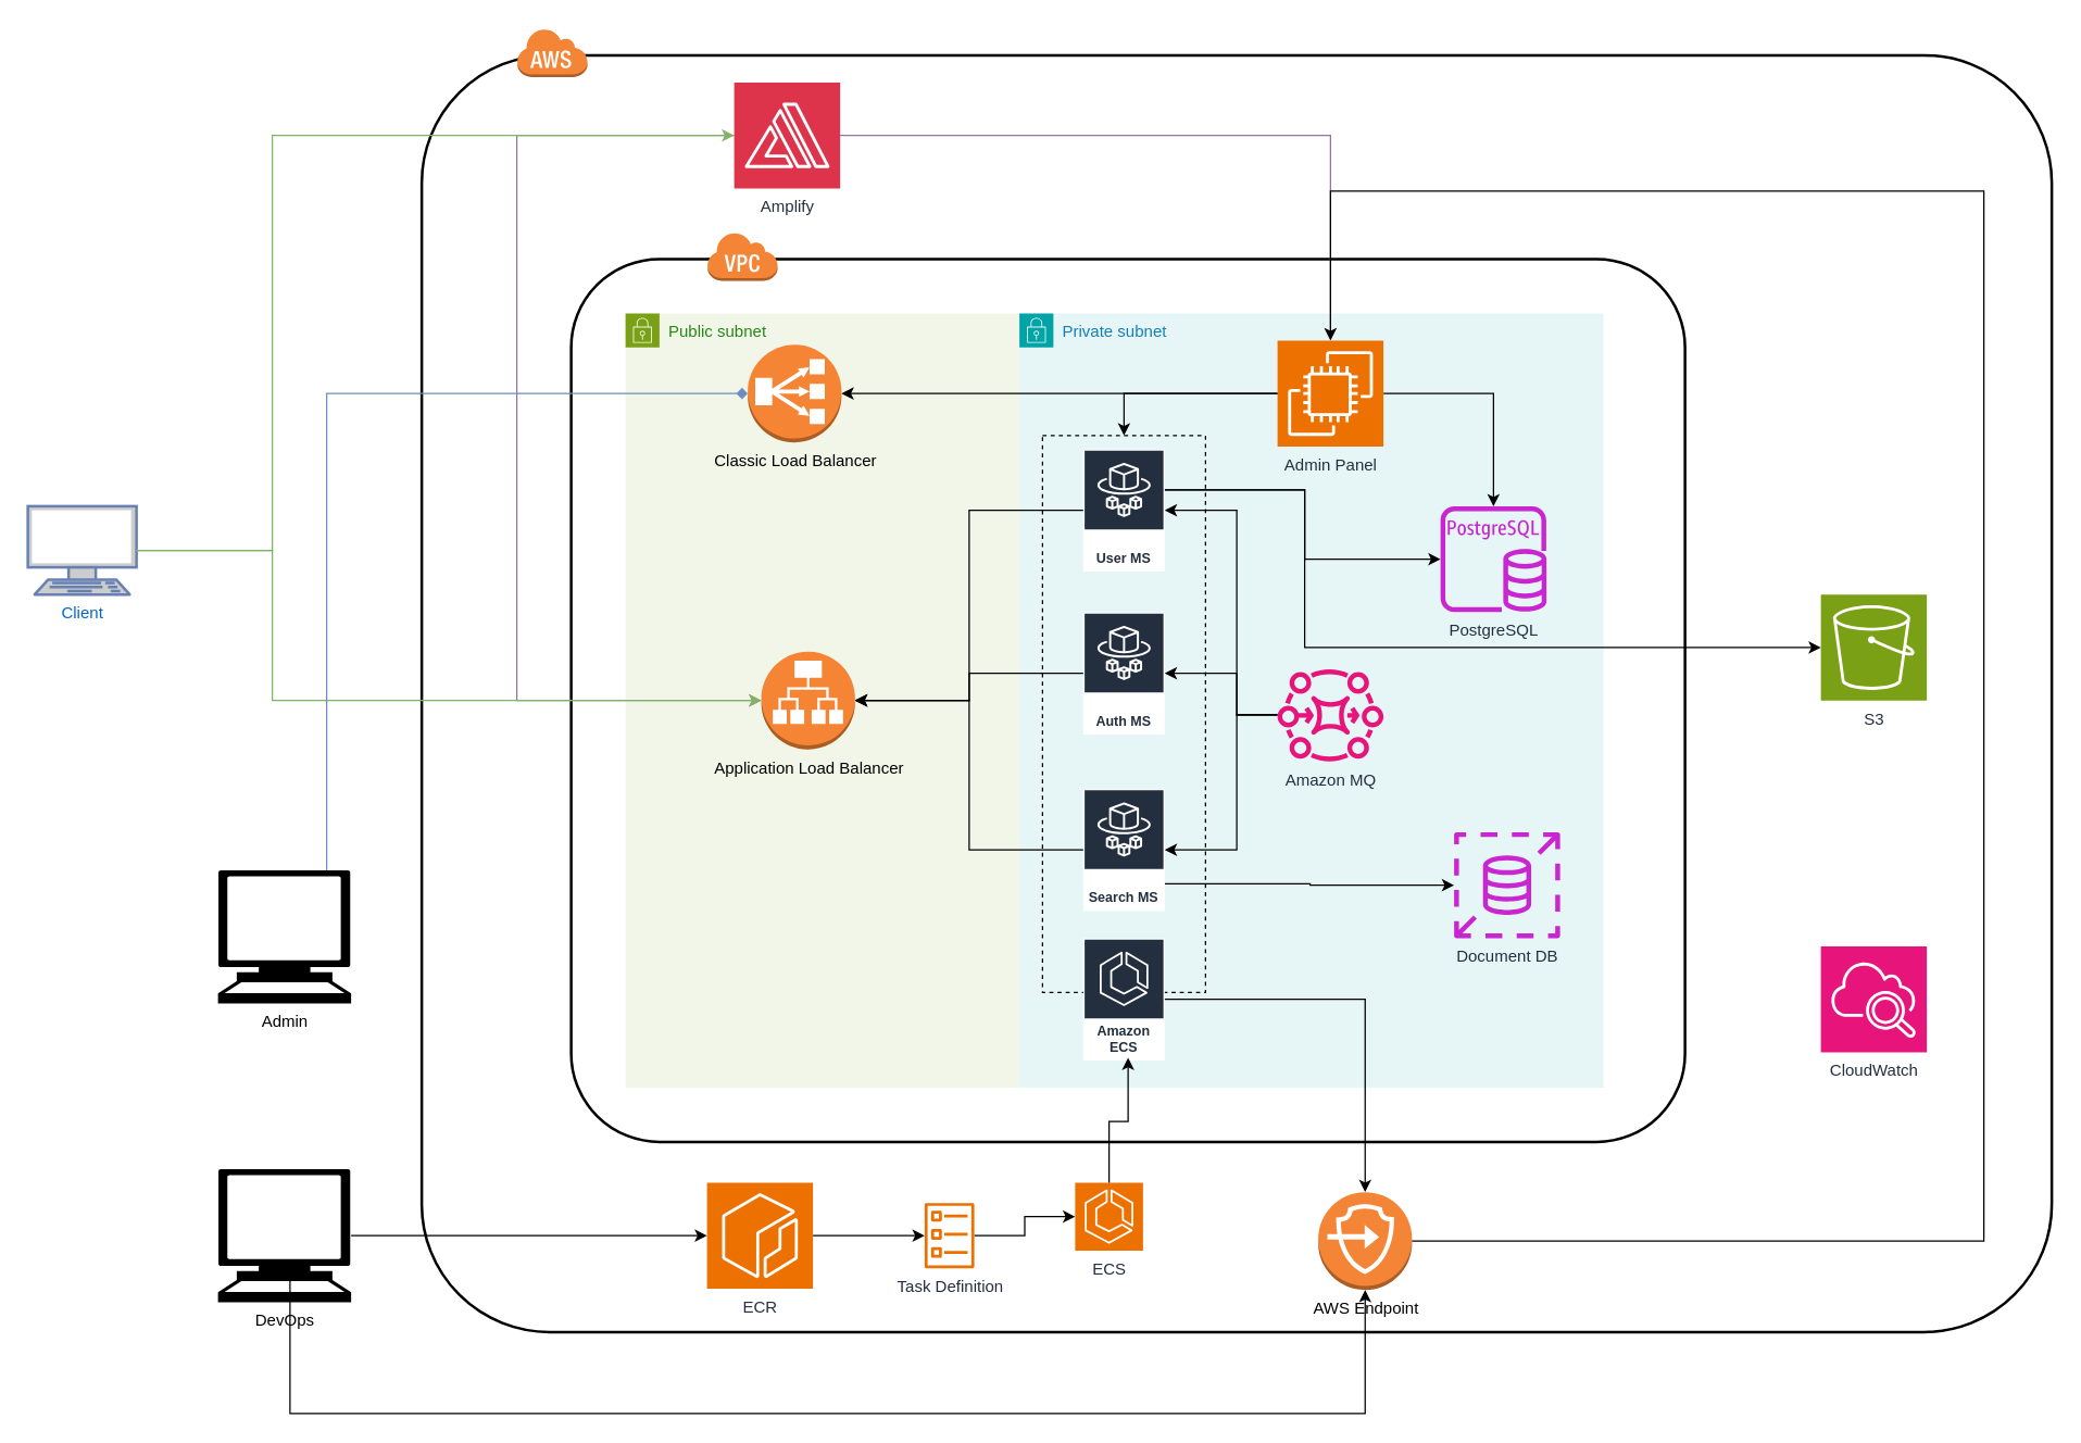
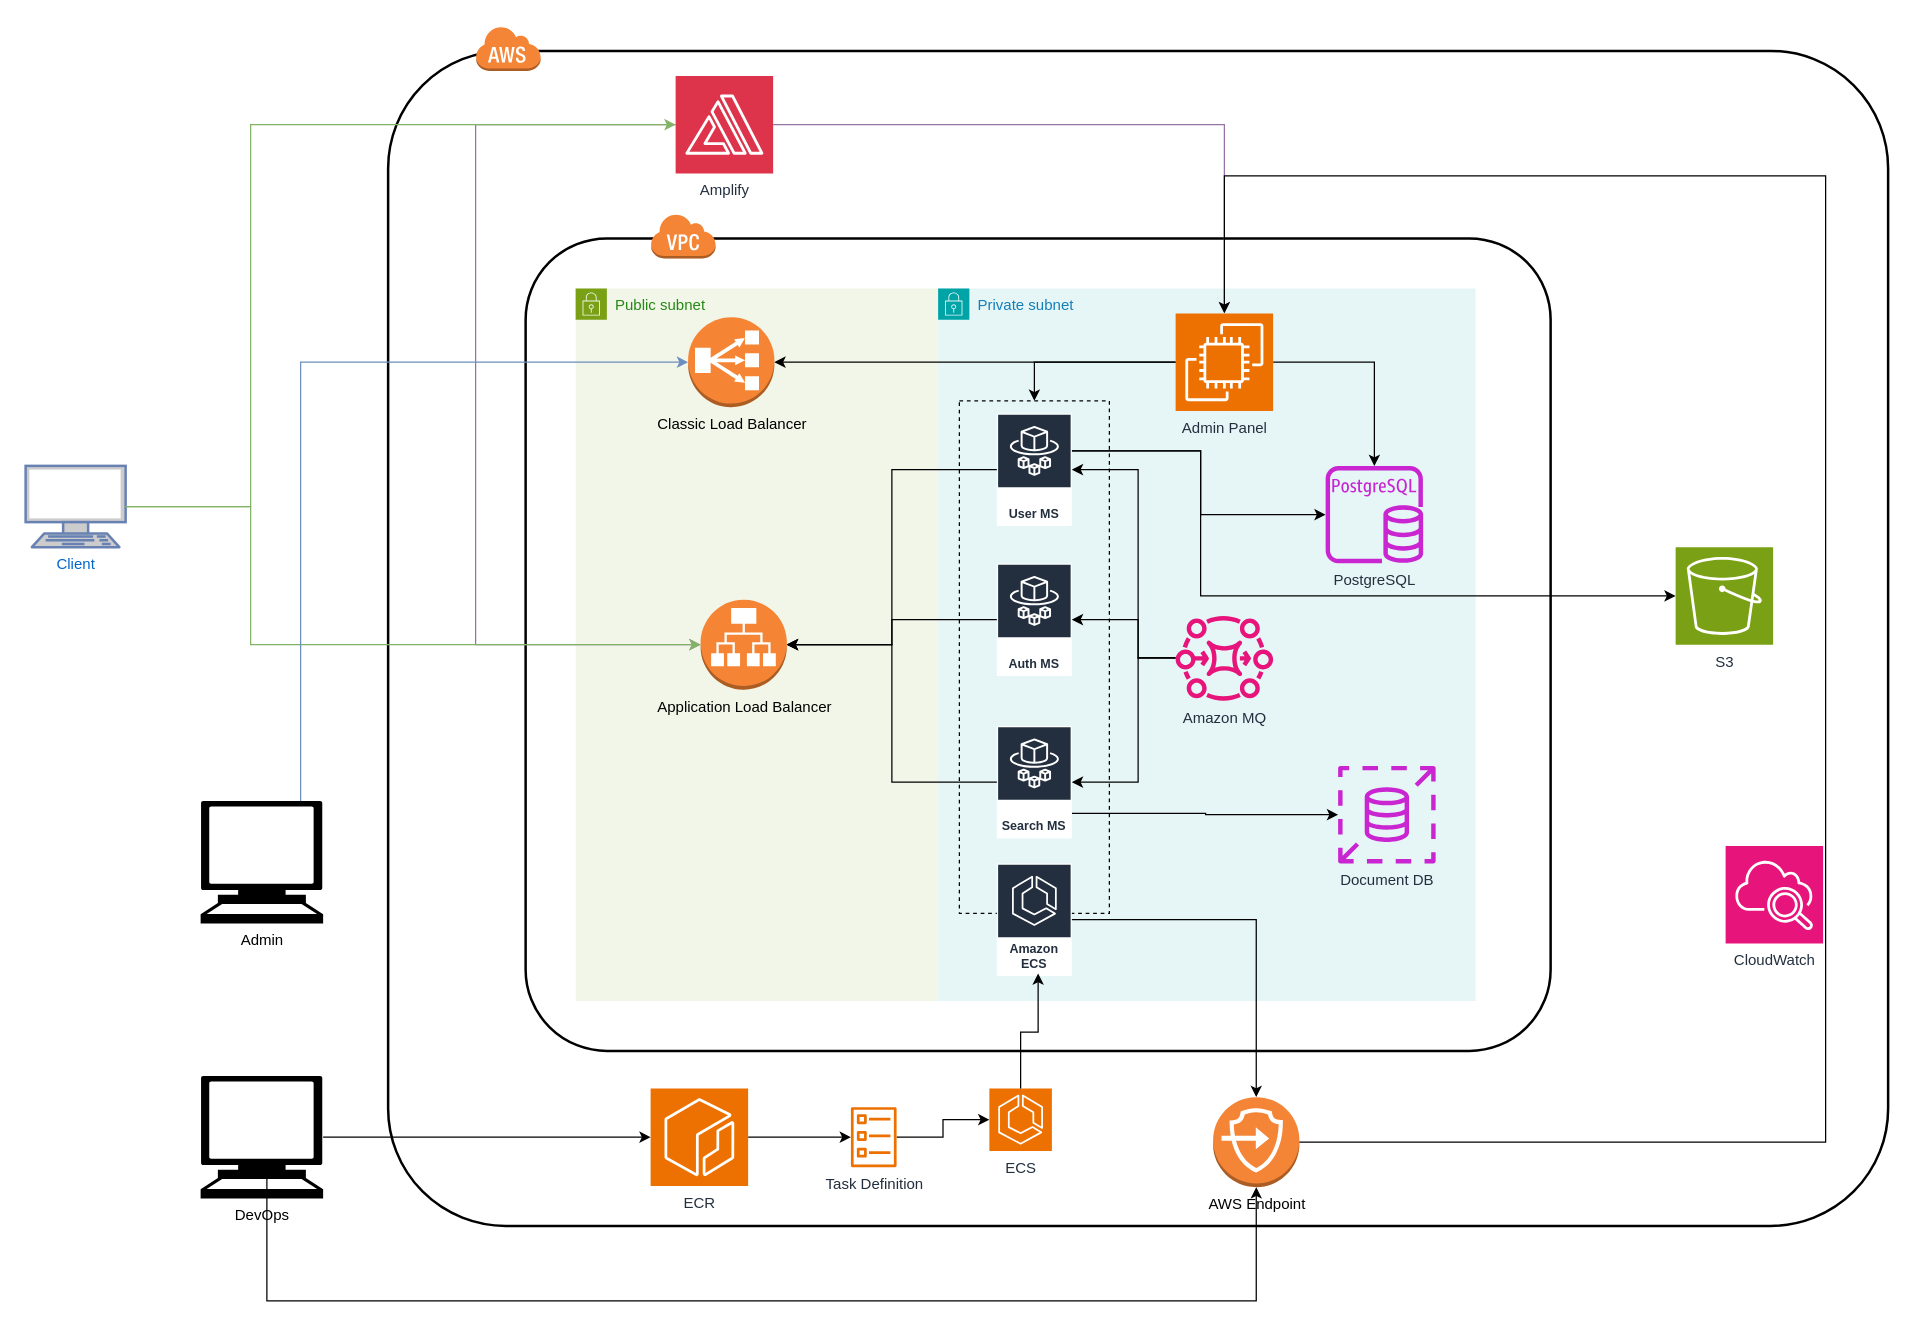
- <mxCell id="50" style="edgeStyle=orthogonalEdgeStyle;rounded=0;orthogonalLoop=1;jettySize=auto;html=1;entryX=0;entryY=0.5;entryDx=0;entryDy=0;entryPerimeter=0;fillColor=#dae8fc;strokeColor=#6c8ebf;endArrow=diamond;" edge="1" parent="1" source="49" target="7"><mxGeometry relative="1" as="geometry"><Array as="points"><mxPoint x="240" y="289" /></Array></mxGeometry></mxCell>
+ <mxCell id="50" style="edgeStyle=orthogonalEdgeStyle;rounded=0;orthogonalLoop=1;jettySize=auto;html=1;entryX=0;entryY=0.5;entryDx=0;entryDy=0;entryPerimeter=0;fillColor=#dae8fc;strokeColor=#6c8ebf;" edge="1" parent="1" source="49" target="7"><mxGeometry relative="1" as="geometry"><Array as="points"><mxPoint x="240" y="289" /></Array></mxGeometry></mxCell>
- <mxCell id="26" value="CloudWatch" style="sketch=0;points=[[0,0,0],[0.25,0,0],[0.5,0,0],[0.75,0,0],[1,0,0],[0,1,0],[0.25,1,0],[0.5,1,0],[0.75,1,0],[1,1,0],[0,0.25,0],[0,0.5,0],[0,0.75,0],[1,0.25,0],[1,0.5,0],[1,0.75,0]];points=[[0,0,0],[0.25,0,0],[0.5,0,0],[0.75,0,0],[1,0,0],[0,1,0],[0.25,1,0],[0.5,1,0],[0.75,1,0],[1,1,0],[0,0.25,0],[0,0.5,0],[0,0.75,0],[1,0.25,0],[1,0.5,0],[1,0.75,0]];outlineConnect=0;fontColor=#232F3E;fillColor=#E7157B;strokeColor=#ffffff;dashed=0;verticalLabelPosition=bottom;verticalAlign=top;align=center;html=1;fontSize=12;fontStyle=0;aspect=fixed;shape=mxgraph.aws4.resourceIcon;resIcon=mxgraph.aws4.cloudwatch_2;" vertex="1" parent="1"><mxGeometry x="1340" y="696" width="78" height="78" as="geometry" /></mxCell>
+ <mxCell id="26" value="CloudWatch" style="sketch=0;points=[[0,0,0],[0.25,0,0],[0.5,0,0],[0.75,0,0],[1,0,0],[0,1,0],[0.25,1,0],[0.5,1,0],[0.75,1,0],[1,1,0],[0,0.25,0],[0,0.5,0],[0,0.75,0],[1,0.25,0],[1,0.5,0],[1,0.75,0]];points=[[0,0,0],[0.25,0,0],[0.5,0,0],[0.75,0,0],[1,0,0],[0,1,0],[0.25,1,0],[0.5,1,0],[0.75,1,0],[1,1,0],[0,0.25,0],[0,0.5,0],[0,0.75,0],[1,0.25,0],[1,0.5,0],[1,0.75,0]];outlineConnect=0;fontColor=#232F3E;fillColor=#E7157B;strokeColor=#ffffff;dashed=0;verticalLabelPosition=bottom;verticalAlign=top;align=center;html=1;fontSize=12;fontStyle=0;aspect=fixed;shape=mxgraph.aws4.resourceIcon;resIcon=mxgraph.aws4.cloudwatch_2;" vertex="1" parent="1"><mxGeometry x="1380" y="676" width="78" height="78" as="geometry" /></mxCell>
